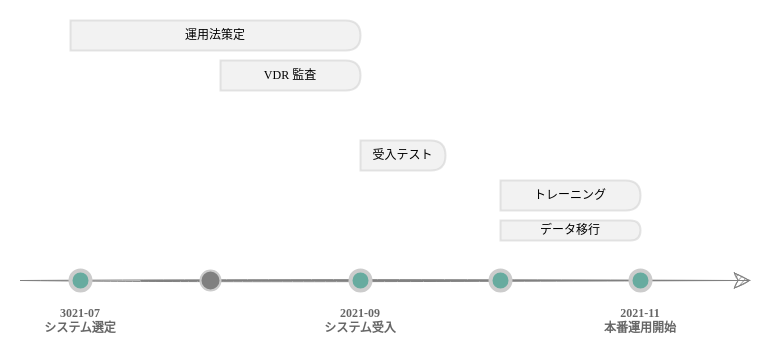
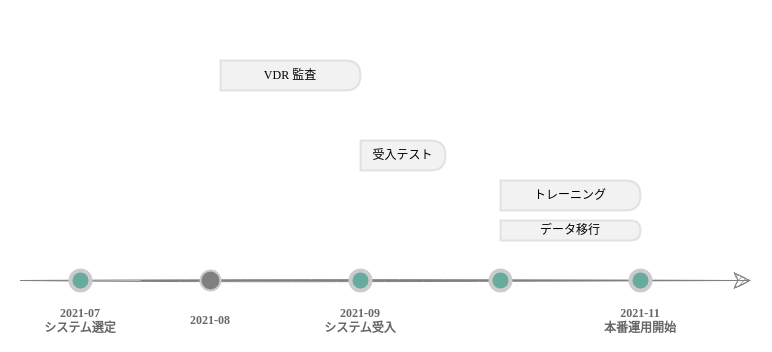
- <mxCell id="8" value="運用法策定" style="shape=delay;whiteSpace=wrap;html=1;sketch=0;strokeWidth=2;gradientColor=none;fontFamily=Noto Sans JP;fontSource=https%3A%2F%2Ffonts.googleapis.com%2Fcss%3Ffamily%3DNoto%2Bsans%2BJP;strokeColor=#CCCCCC;fillColor=#E6E6E6;opacity=50;" parent="4" vertex="1"><mxGeometry x="70" y="20" width="290" height="30" as="geometry" /></mxCell>
- <mxCell id="6" value="3021-07&lt;br&gt;システム選定" style="text;html=1;strokeColor=none;fillColor=none;align=center;verticalAlign=middle;whiteSpace=wrap;rounded=0;sketch=0;fontFamily=Noto Sans JP;fontSource=https%3A%2F%2Ffonts.googleapis.com%2Fcss%3Ffamily%3DMontserrat;fontStyle=1;fontColor=#666666;" parent="4" vertex="1"><mxGeometry x="30" y="310" width="100" height="20" as="geometry" /></mxCell>
+ <mxCell id="6" value="2021-07&lt;br&gt;システム選定" style="text;html=1;strokeColor=none;fillColor=none;align=center;verticalAlign=middle;whiteSpace=wrap;rounded=0;sketch=0;fontFamily=Noto Sans JP;fontSource=https%3A%2F%2Ffonts.googleapis.com%2Fcss%3Ffamily%3DMontserrat;fontStyle=1;fontColor=#666666;" parent="4" vertex="1"><mxGeometry x="30" y="310" width="100" height="20" as="geometry" /></mxCell>
+ <mxCell id="9" value="2021-08" style="text;html=1;strokeColor=none;fillColor=none;align=center;verticalAlign=middle;whiteSpace=wrap;rounded=0;sketch=0;fontFamily=Noto Sans JP;fontSource=https%3A%2F%2Ffonts.googleapis.com%2Fcss%3Ffamily%3DMontserrat;fontStyle=1;fontColor=#666666;" parent="4" vertex="1"><mxGeometry x="160" y="310" width="100" height="20" as="geometry" /></mxCell>
